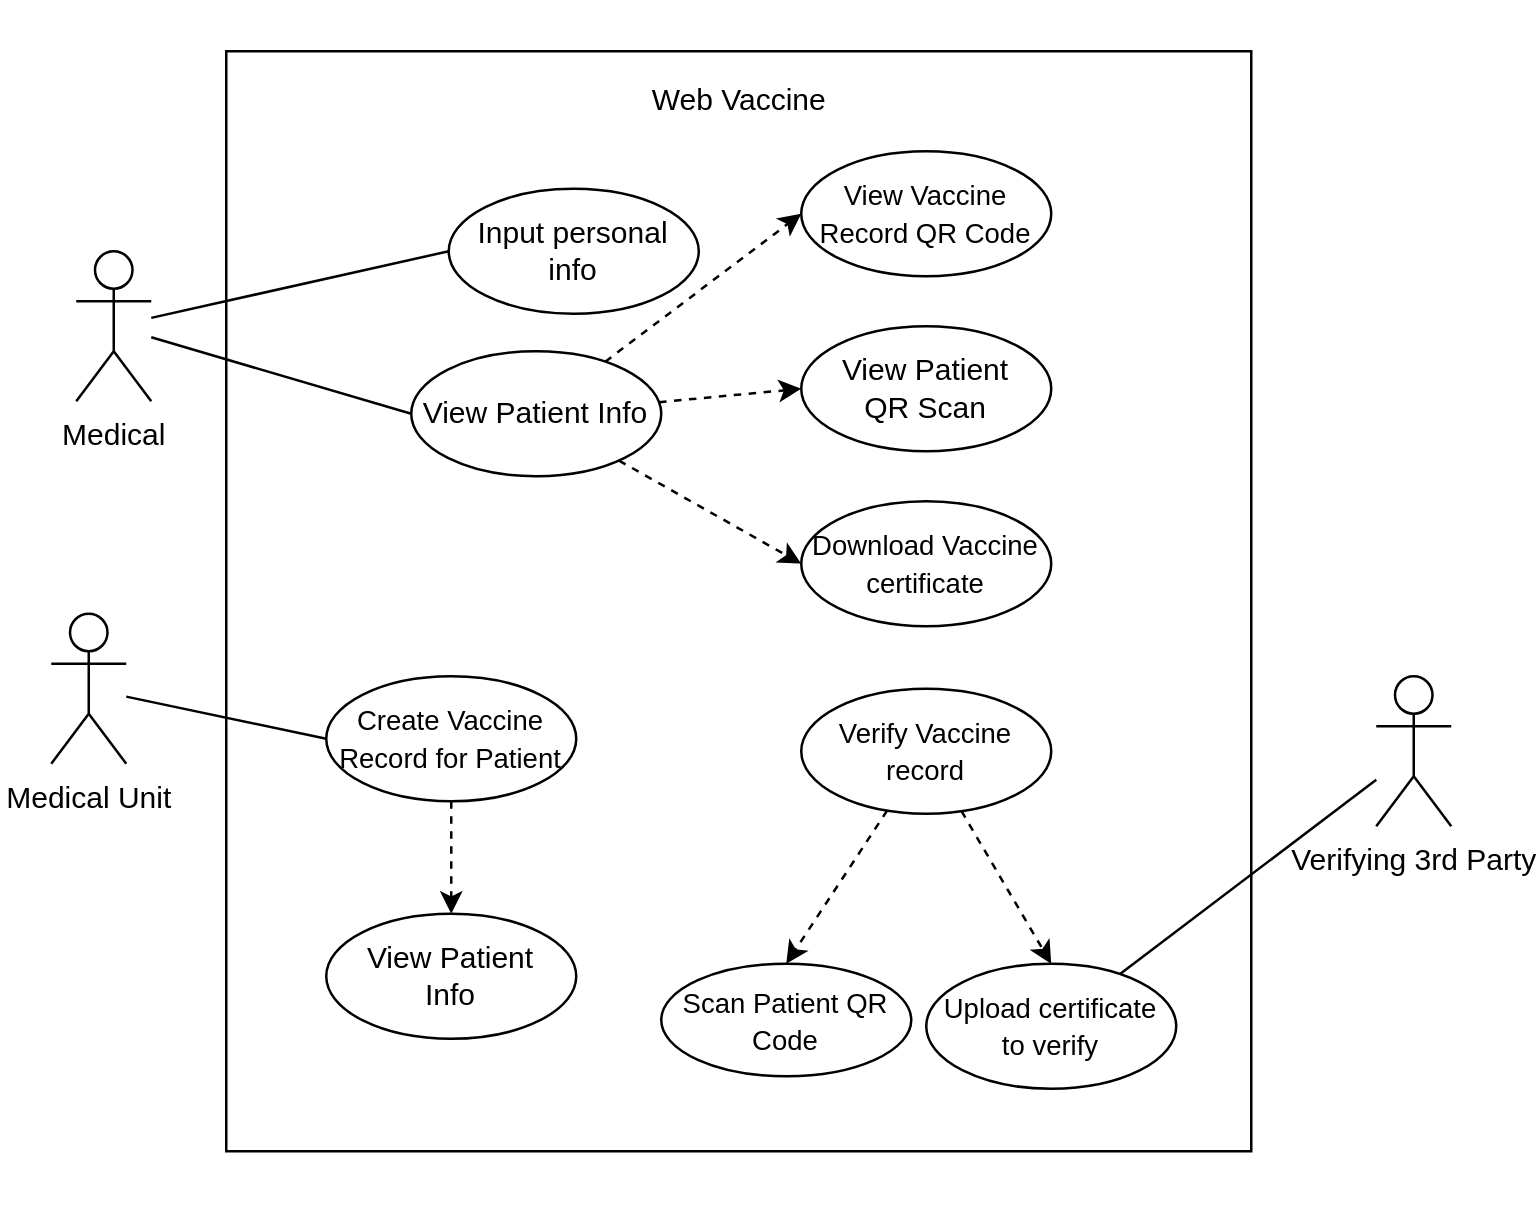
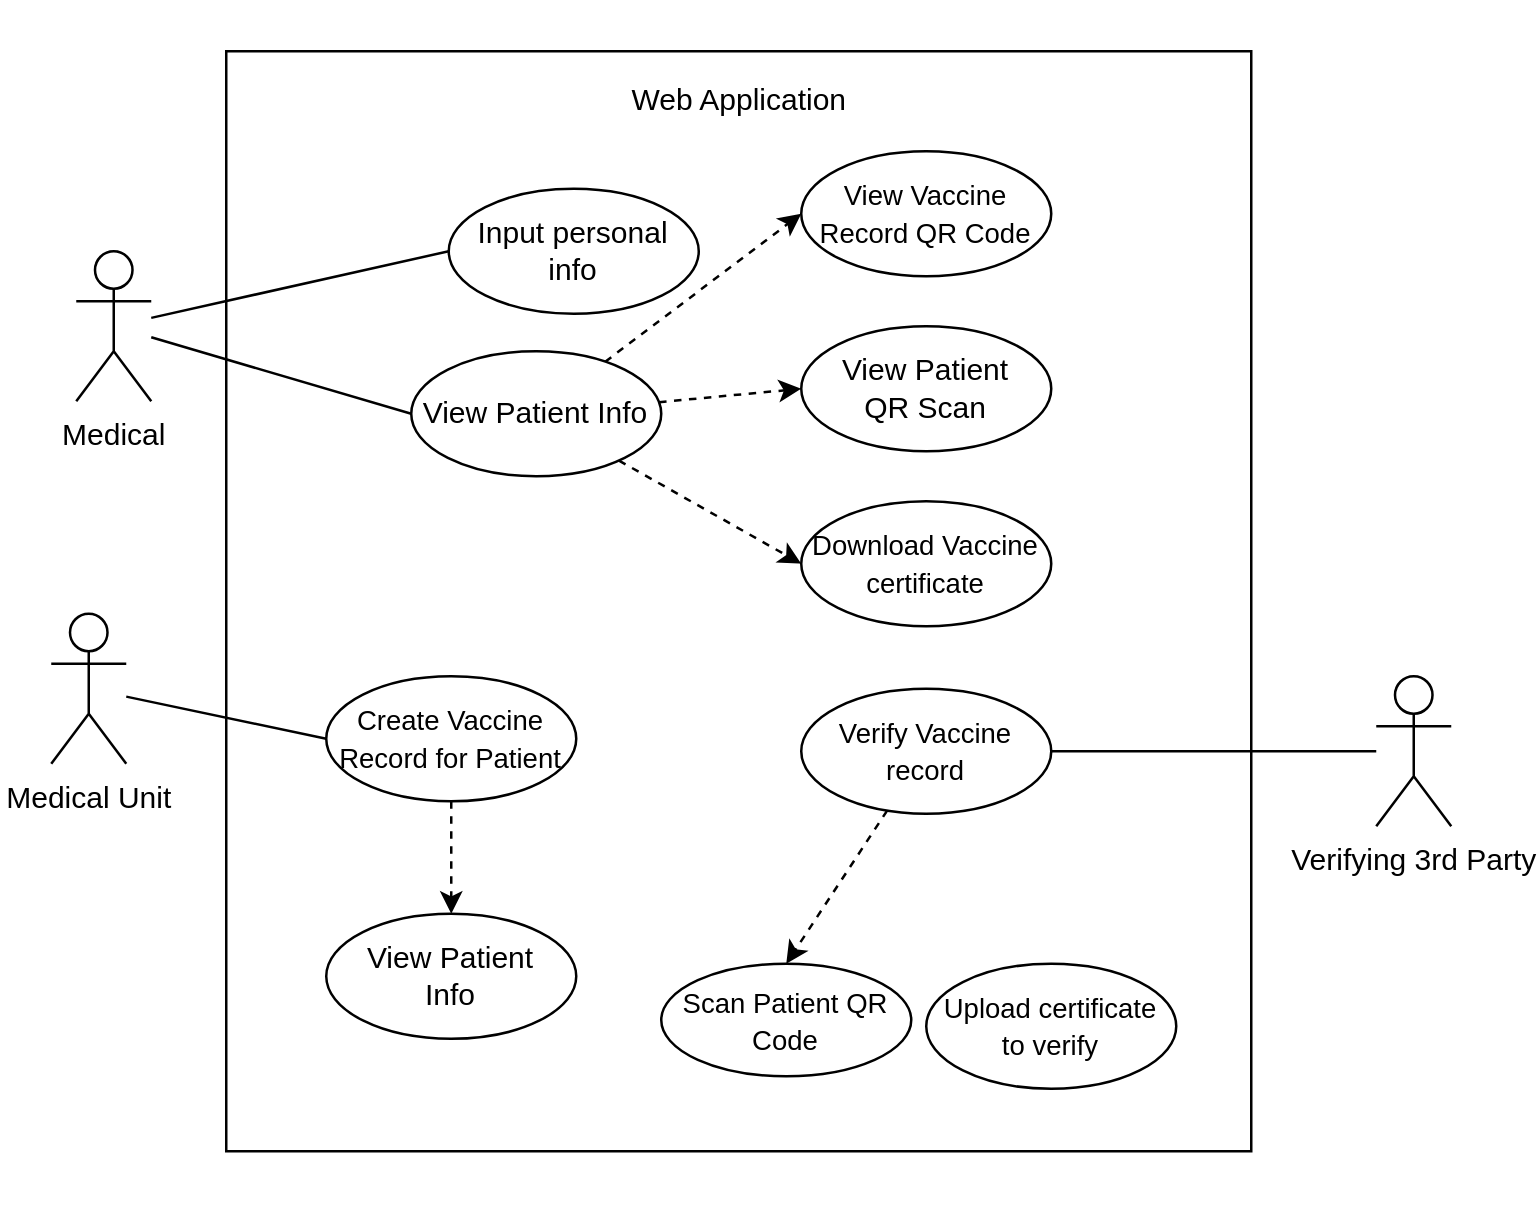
- <mxCell id="3" value="Web Vaccine" style="text;html=1;align=center;verticalAlign=middle;resizable=0;points=[];autosize=1;strokeColor=none;fillColor=none;" vertex="1" parent="1"><mxGeometry x="245" y="30" width="100" height="20" as="geometry" /></mxCell>
+ <mxCell id="3" value="Web Application" style="text;html=1;align=center;verticalAlign=middle;resizable=0;points=[];autosize=1;strokeColor=none;fillColor=none;" vertex="1" parent="1"><mxGeometry x="245" y="30" width="100" height="20" as="geometry" /></mxCell>
- <mxCell id="9" style="edgeStyle=none;rounded=0;orthogonalLoop=1;jettySize=auto;html=1;fontSize=11;endArrow=none;endFill=0;" edge="1" parent="1" source="10" target="18"><mxGeometry relative="1" as="geometry" /></mxCell>
+ <mxCell id="9" style="edgeStyle=none;rounded=0;orthogonalLoop=1;jettySize=auto;html=1;fontSize=11;endArrow=none;endFill=0;" edge="1" parent="1" source="10" target="21"><mxGeometry relative="1" as="geometry" /></mxCell>
- <mxCell id="19" style="edgeStyle=none;rounded=0;orthogonalLoop=1;jettySize=auto;html=1;entryX=0.5;entryY=0;entryDx=0;entryDy=0;dashed=1;fontSize=11;endArrow=classic;endFill=1;" edge="1" parent="1" source="21" target="18"><mxGeometry relative="1" as="geometry" /></mxCell>
